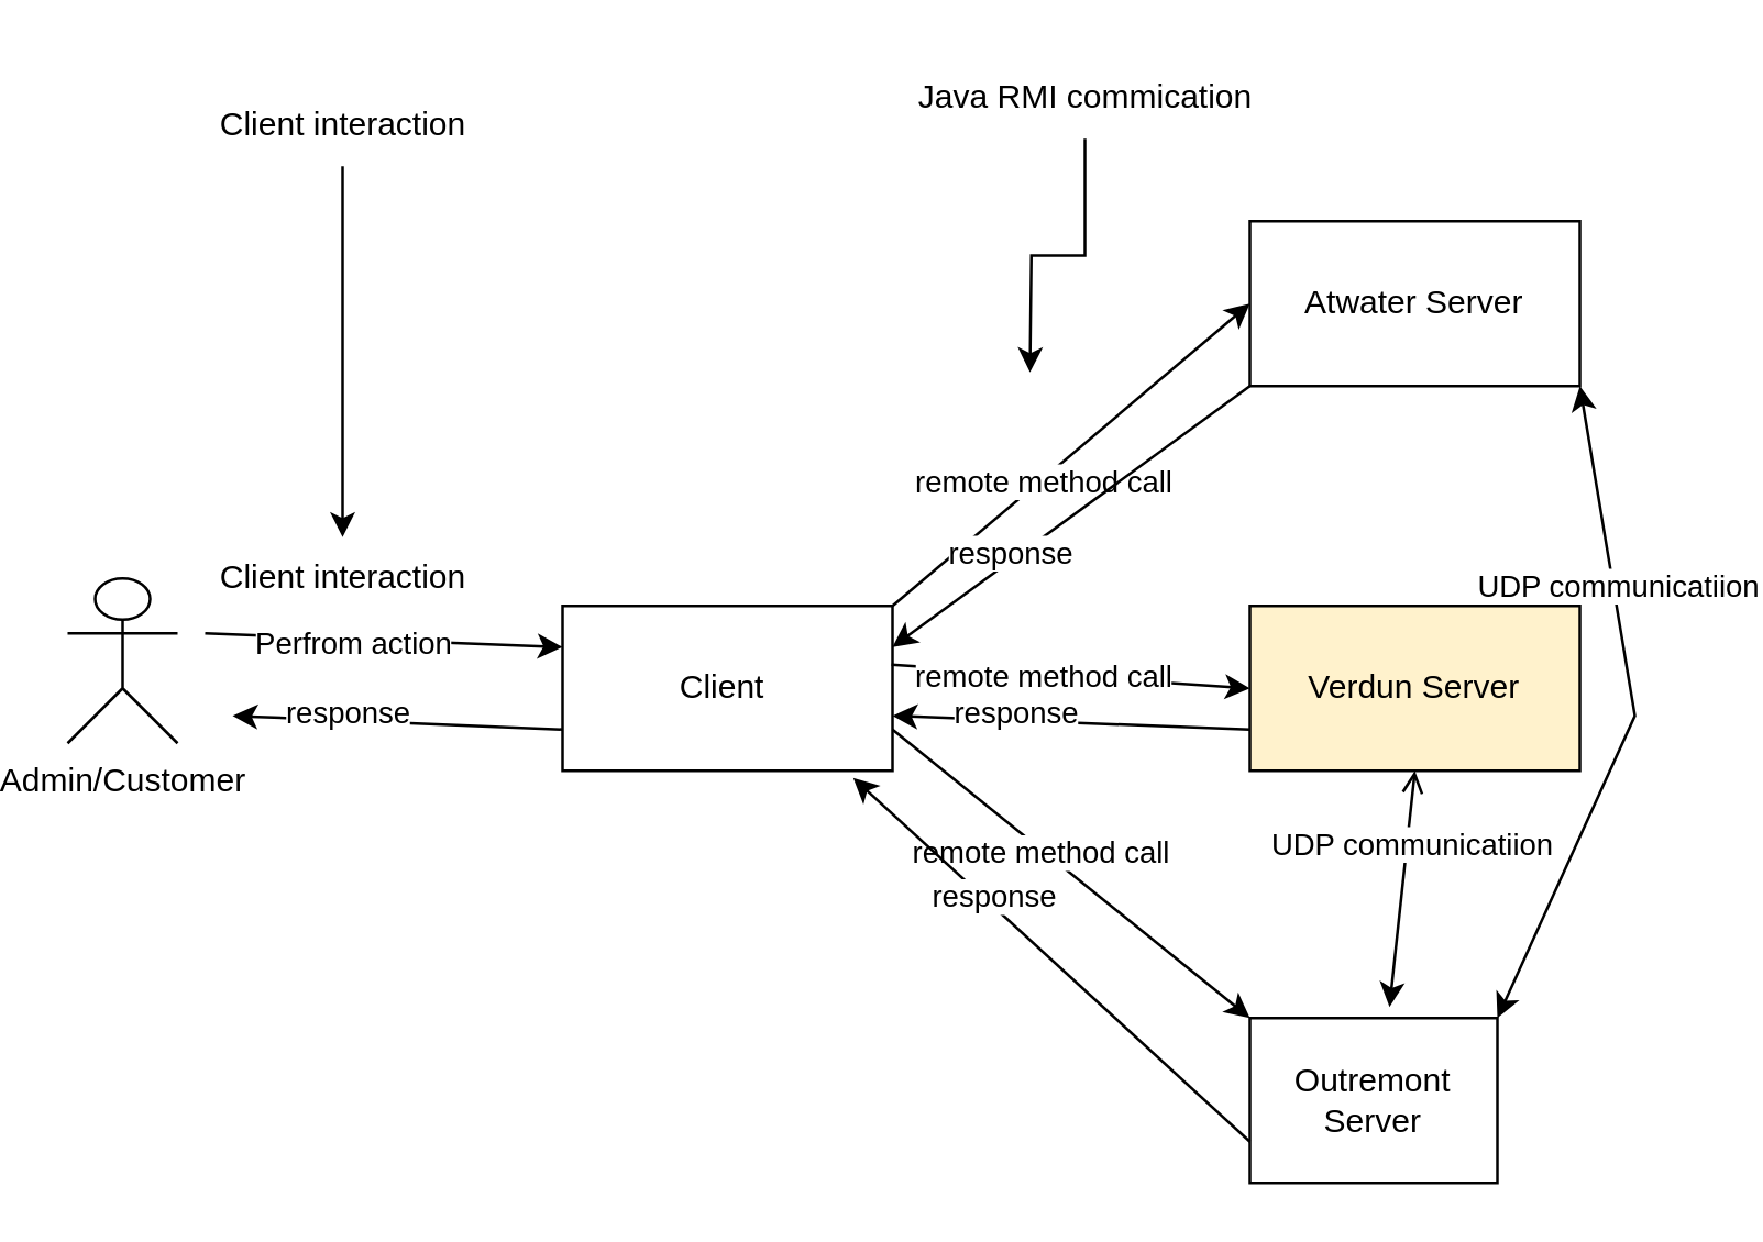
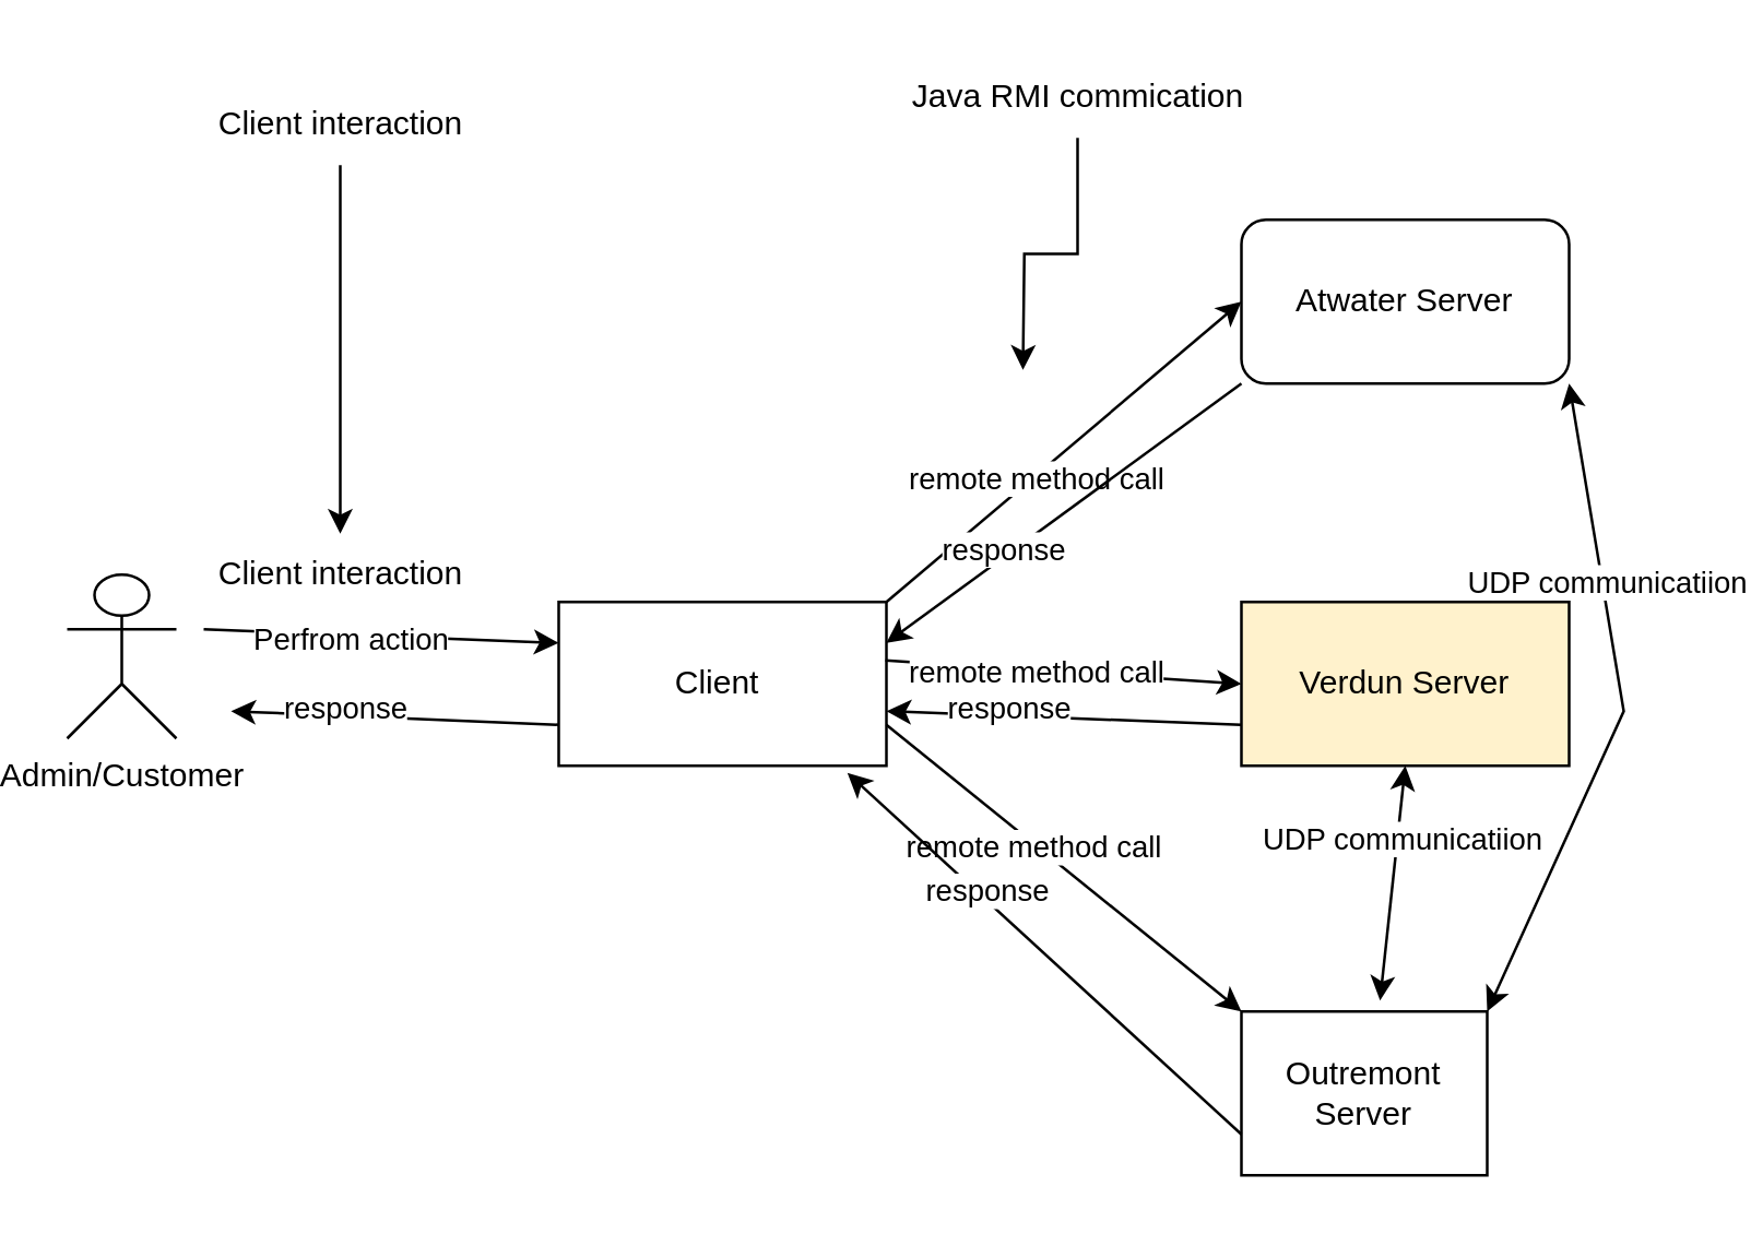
- <mxCell id="4" value="Atwater Server" style="rounded=0;whiteSpace=wrap;html=1;" vertex="1" parent="1"><mxGeometry x="450" y="80" width="120" height="60" as="geometry" /></mxCell>
+ <mxCell id="4" value="Atwater Server" style="whiteSpace=wrap;html=1;rounded=1;" vertex="1" parent="1"><mxGeometry x="450" y="80" width="120" height="60" as="geometry" /></mxCell>
- <mxCell id="23" value="" style="endArrow=open;startArrow=classic;html=1;rounded=0;exitX=0.564;exitY=-0.067;exitDx=0;exitDy=0;exitPerimeter=0;entryX=0.5;entryY=1;entryDx=0;entryDy=0;" edge="1" parent="1" source="6" target="5"><mxGeometry width="50" height="50" relative="1" as="geometry"><mxPoint x="531.04" y="226.64" as="sourcePoint" /><mxPoint x="528.28" y="151.98" as="targetPoint" /></mxGeometry></mxCell>
+ <mxCell id="23" value="" style="endArrow=classic;startArrow=classic;html=1;rounded=0;exitX=0.564;exitY=-0.067;exitDx=0;exitDy=0;exitPerimeter=0;entryX=0.5;entryY=1;entryDx=0;entryDy=0;" edge="1" parent="1" source="6" target="5"><mxGeometry width="50" height="50" relative="1" as="geometry"><mxPoint x="531.04" y="226.64" as="sourcePoint" /><mxPoint x="528.28" y="151.98" as="targetPoint" /></mxGeometry></mxCell>
